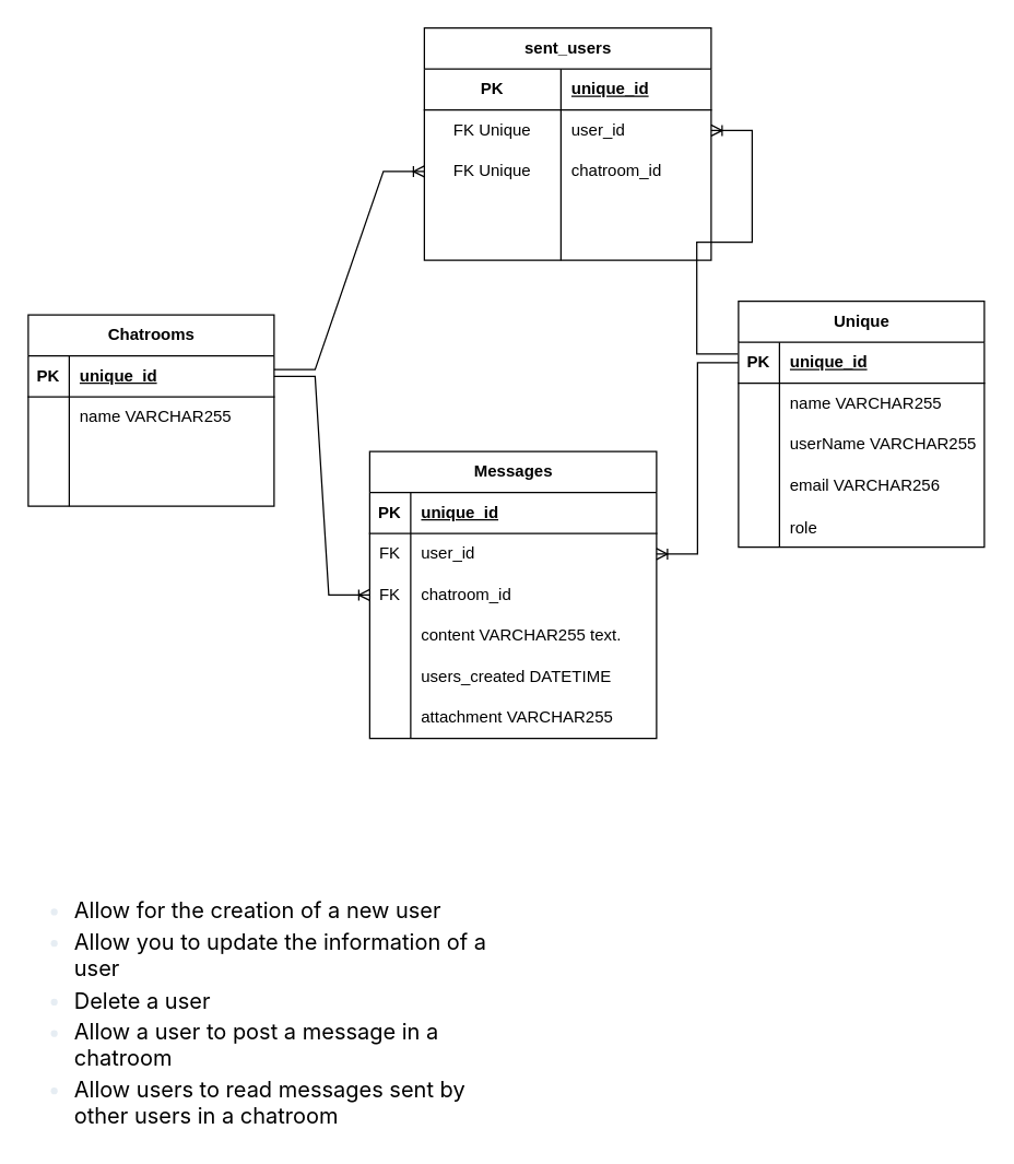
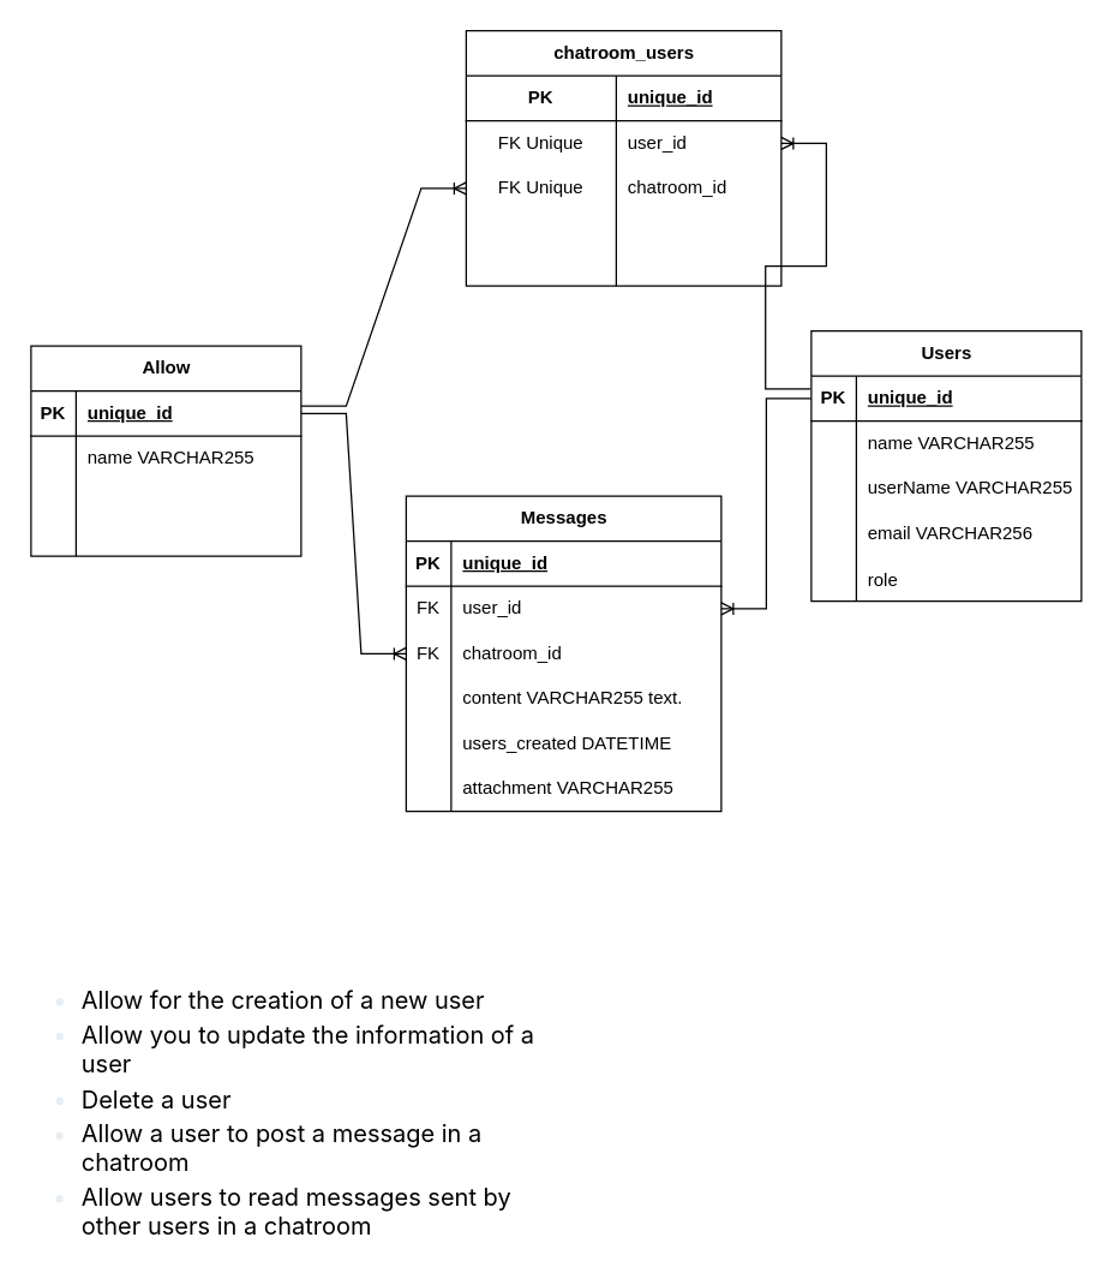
- <mxCell id="53" value="sent_users" style="shape=table;startSize=30;container=1;collapsible=1;childLayout=tableLayout;fixedRows=1;rowLines=0;fontStyle=1;align=center;resizeLast=1;html=1;" vertex="1" parent="1"><mxGeometry x="310" y="20" width="210" height="170" as="geometry" /></mxCell>
+ <mxCell id="53" value="chatroom_users" style="shape=table;startSize=30;container=1;collapsible=1;childLayout=tableLayout;fixedRows=1;rowLines=0;fontStyle=1;align=center;resizeLast=1;html=1;" vertex="1" parent="1"><mxGeometry x="310" y="20" width="210" height="170" as="geometry" /></mxCell>
- <mxCell id="16" value="Unique" style="shape=table;startSize=30;container=1;collapsible=1;childLayout=tableLayout;fixedRows=1;rowLines=0;fontStyle=1;align=center;resizeLast=1;html=1;" vertex="1" parent="1"><mxGeometry x="540" y="220" width="180" height="180" as="geometry" /></mxCell>
+ <mxCell id="16" value="Users" style="shape=table;startSize=30;container=1;collapsible=1;childLayout=tableLayout;fixedRows=1;rowLines=0;fontStyle=1;align=center;resizeLast=1;html=1;" vertex="1" parent="1"><mxGeometry x="540" y="220" width="180" height="180" as="geometry" /></mxCell>
- <mxCell id="2" value="Chatrooms" style="shape=table;startSize=30;container=1;collapsible=1;childLayout=tableLayout;fixedRows=1;rowLines=0;fontStyle=1;align=center;resizeLast=1;html=1;" vertex="1" parent="1"><mxGeometry y="230" width="180" height="140" as="geometry" x="20" /></mxCell>
+ <mxCell id="2" value="Allow" style="shape=table;startSize=30;container=1;collapsible=1;childLayout=tableLayout;fixedRows=1;rowLines=0;fontStyle=1;align=center;resizeLast=1;html=1;" vertex="1" parent="1"><mxGeometry y="230" width="180" height="140" as="geometry" x="20" /></mxCell>
